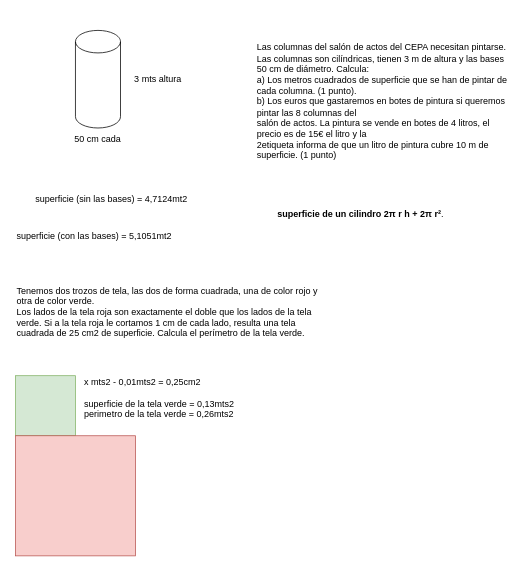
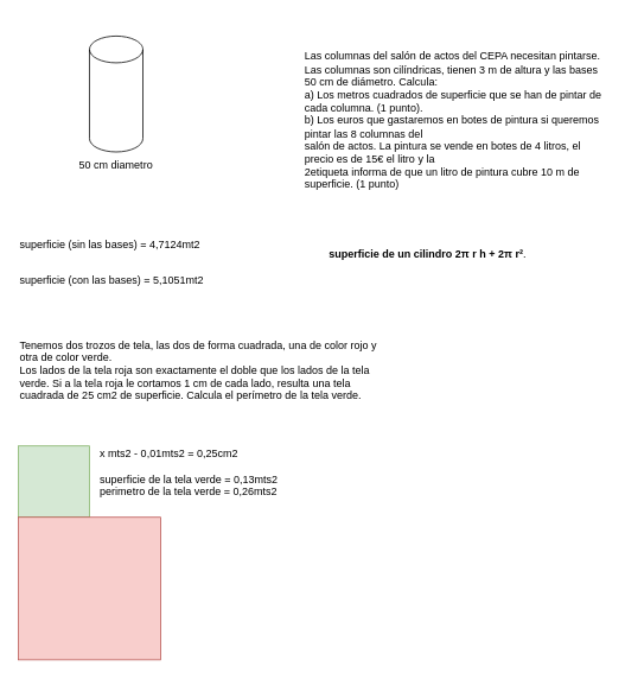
- <mxCell id="4" value="3 mts altura" style="text;strokeColor=none;align=center;fillColor=none;html=1;verticalAlign=middle;whiteSpace=wrap;rounded=0;" parent="1" vertex="1"><mxGeometry x="160" y="90" width="100" height="30" as="geometry" /></mxCell>
- <mxCell id="5" value="50 cm cada" style="text;strokeColor=none;align=center;fillColor=none;html=1;verticalAlign=middle;whiteSpace=wrap;rounded=0;" parent="1" vertex="1"><mxGeometry x="75" y="170" width="110" height="30" as="geometry" /></mxCell>
+ <mxCell id="5" value="50 cm diametro" style="text;strokeColor=none;align=center;fillColor=none;html=1;verticalAlign=middle;whiteSpace=wrap;rounded=0;" parent="1" vertex="1"><mxGeometry x="75" y="170" width="110" height="30" as="geometry" /></mxCell>
- <mxCell id="7" value="superficie (sin las bases) =&amp;nbsp;4,7124mt2" style="text;strokeColor=none;align=left;fillColor=none;html=1;verticalAlign=middle;whiteSpace=wrap;rounded=0;" parent="1" vertex="1"><mxGeometry x="45" y="250" width="240" height="30" as="geometry" /></mxCell>
+ <mxCell id="7" value="superficie (sin las bases) =&amp;nbsp;4,7124mt2" style="text;strokeColor=none;align=left;fillColor=none;html=1;verticalAlign=middle;whiteSpace=wrap;rounded=0;" parent="1" vertex="1"><mxGeometry x="20" y="260" width="240" height="30" as="geometry" /></mxCell>
